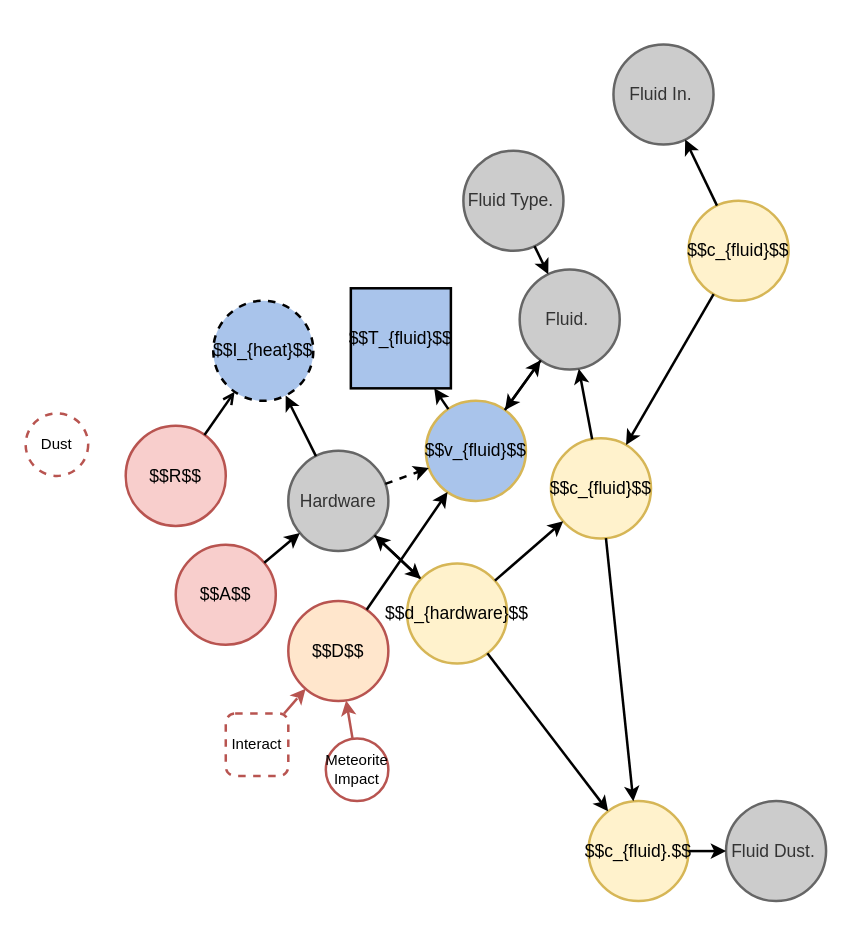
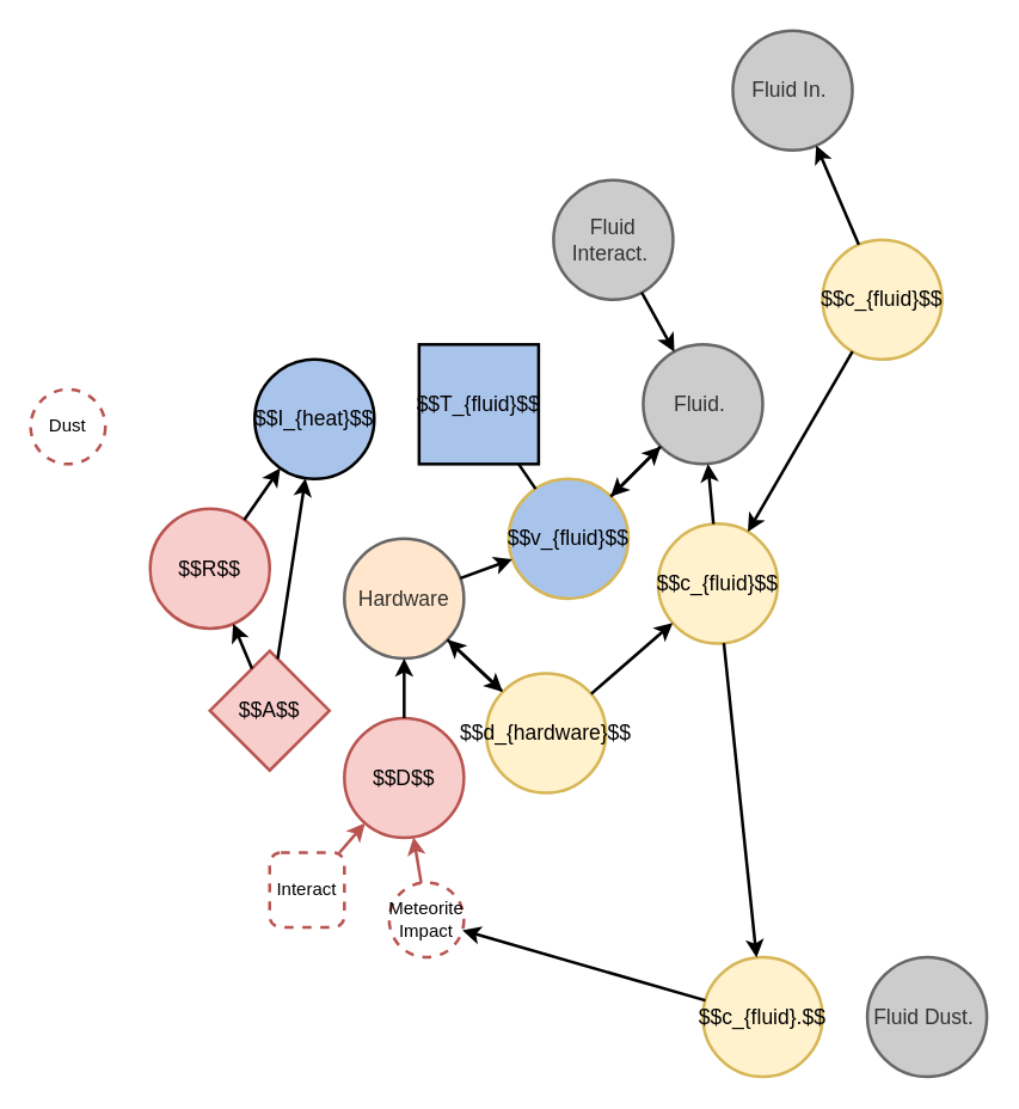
- <mxCell id="29" value="&lt;font style=&quot;font-size: 14px;&quot;&gt;Fluid In.&amp;nbsp;&lt;/font&gt;" style="ellipse;whiteSpace=wrap;html=1;aspect=fixed;fillColor=#CCCCCC;strokeColor=#666666;strokeWidth=2;fontColor=#333333;" parent="1" vertex="1"><mxGeometry x="490" y="35" width="80" height="80" as="geometry" /></mxCell>
+ <mxCell id="29" value="&lt;font style=&quot;font-size: 14px;&quot;&gt;Fluid In.&amp;nbsp;&lt;/font&gt;" style="ellipse;whiteSpace=wrap;html=1;aspect=fixed;fillColor=#CCCCCC;strokeColor=#666666;strokeWidth=2;fontColor=#333333;" parent="1" vertex="1"><mxGeometry x="490" y="20" width="80" height="80" as="geometry" /></mxCell>
- <mxCell id="27" value="&lt;span style=&quot;font-size: 14px;&quot;&gt;Fluid Type.&amp;nbsp;&lt;/span&gt;" style="ellipse;whiteSpace=wrap;html=1;aspect=fixed;fillColor=#CCCCCC;strokeColor=#666666;strokeWidth=2;fontColor=#333333;" parent="1" vertex="1"><mxGeometry x="370" y="120" width="80" height="80" as="geometry" /></mxCell>
+ <mxCell id="27" value="&lt;span style=&quot;font-size: 14px;&quot;&gt;Fluid Interact.&amp;nbsp;&lt;/span&gt;" style="ellipse;whiteSpace=wrap;html=1;aspect=fixed;fillColor=#CCCCCC;strokeColor=#666666;strokeWidth=2;fontColor=#333333;" parent="1" vertex="1"><mxGeometry x="370" y="120" width="80" height="80" as="geometry" /></mxCell>
- <mxCell id="3" value="&lt;font style=&quot;font-size: 14px;&quot;&gt;Fluid.&amp;nbsp;&lt;/font&gt;" style="ellipse;whiteSpace=wrap;html=1;aspect=fixed;fillColor=#CCCCCC;strokeColor=#666666;strokeWidth=2;fontColor=#333333;" parent="1" vertex="1"><mxGeometry x="415" y="215" width="80" height="80" as="geometry" /></mxCell>
+ <mxCell id="3" value="&lt;font style=&quot;font-size: 14px;&quot;&gt;Fluid.&amp;nbsp;&lt;/font&gt;" style="ellipse;whiteSpace=wrap;html=1;aspect=fixed;fillColor=#CCCCCC;strokeColor=#666666;strokeWidth=2;fontColor=#333333;" parent="1" vertex="1"><mxGeometry x="430" y="230" width="80" height="80" as="geometry" /></mxCell>
- <mxCell id="15" value="&lt;font style=&quot;font-size: 14px;&quot;&gt;$$I_{heat}$$&lt;/font&gt;" style="ellipse;whiteSpace=wrap;html=1;aspect=fixed;fillColor=#A9C4EB;strokeWidth=2;dashed=1;" parent="1" vertex="1"><mxGeometry x="170" y="240" width="80" height="80" as="geometry" /></mxCell>
+ <mxCell id="15" value="&lt;font style=&quot;font-size: 14px;&quot;&gt;$$I_{heat}$$&lt;/font&gt;" style="ellipse;whiteSpace=wrap;html=1;aspect=fixed;fillColor=#A9C4EB;strokeWidth=2;" parent="1" vertex="1"><mxGeometry x="170" y="240" width="80" height="80" as="geometry" /></mxCell>
- <mxCell id="24" value="" style="endArrow=classic;html=1;rounded=0;strokeWidth=2;" parent="1" source="23" target="2" edge="1"><mxGeometry width="50" height="50" relative="1" as="geometry"><mxPoint x="428" y="366" as="sourcePoint" /><mxPoint x="462" y="354" as="targetPoint" /></mxGeometry></mxCell>
+ <mxCell id="24" value="" style="endArrow=none;html=1;rounded=0;strokeWidth=2;" parent="1" source="23" target="2" edge="1"><mxGeometry width="50" height="50" relative="1" as="geometry"><mxPoint x="428" y="366" as="sourcePoint" /><mxPoint x="462" y="354" as="targetPoint" /></mxGeometry></mxCell>
- <mxCell id="18" value="" style="endArrow=open;html=1;rounded=0;strokeWidth=2;" parent="1" source="12" target="15" edge="1"><mxGeometry width="50" height="50" relative="1" as="geometry"><mxPoint x="314" y="518" as="sourcePoint" /><mxPoint x="286" y="532" as="targetPoint" /></mxGeometry></mxCell>
+ <mxCell id="18" value="" style="endArrow=classic;html=1;rounded=0;strokeWidth=2;" parent="1" source="12" target="15" edge="1"><mxGeometry width="50" height="50" relative="1" as="geometry"><mxPoint x="314" y="518" as="sourcePoint" /><mxPoint x="286" y="532" as="targetPoint" /></mxGeometry></mxCell>
- <mxCell id="16" value="" style="endArrow=classic;html=1;rounded=0;strokeWidth=2;" parent="1" source="4" target="15" edge="1"><mxGeometry width="50" height="50" relative="1" as="geometry"><mxPoint x="268" y="384" as="sourcePoint" /><mxPoint x="302" y="316" as="targetPoint" /></mxGeometry></mxCell>
- <mxCell id="10" value="&lt;font style=&quot;font-size: 12px;&quot;&gt;Dust&lt;/font&gt;" style="ellipse;whiteSpace=wrap;html=1;aspect=fixed;strokeWidth=2;strokeColor=#b85450;fillColor=#ffffff;dashed=1;" parent="1" vertex="1"><mxGeometry x="20" y="330" width="50" height="50" as="geometry" /></mxCell>
+ <mxCell id="10" value="&lt;font style=&quot;font-size: 12px;&quot;&gt;Dust&lt;/font&gt;" style="ellipse;whiteSpace=wrap;html=1;aspect=fixed;strokeWidth=2;strokeColor=#b85450;fillColor=#ffffff;dashed=1;" parent="1" vertex="1"><mxGeometry x="20" y="260" width="50" height="50" as="geometry" /></mxCell>
- <mxCell id="30" value="" style="endArrow=classic;html=1;rounded=0;strokeWidth=2;dashed=1;" parent="1" source="4" target="23" edge="1"><mxGeometry width="50" height="50" relative="1" as="geometry"><mxPoint x="334" y="470" as="sourcePoint" /><mxPoint x="307" y="440" as="targetPoint" /></mxGeometry></mxCell>
+ <mxCell id="30" value="" style="endArrow=classic;html=1;rounded=0;strokeWidth=2;" parent="1" source="4" target="23" edge="1"><mxGeometry width="50" height="50" relative="1" as="geometry"><mxPoint x="334" y="470" as="sourcePoint" /><mxPoint x="307" y="440" as="targetPoint" /></mxGeometry></mxCell>
- <mxCell id="4" value="&lt;font style=&quot;font-size: 14px;&quot;&gt;Hardware&lt;/font&gt;" style="ellipse;whiteSpace=wrap;html=1;aspect=fixed;fillColor=#CCCCCC;strokeColor=#666666;strokeWidth=2;fontColor=#333333;" parent="1" vertex="1"><mxGeometry x="230" y="360" width="80" height="80" as="geometry" /></mxCell>
+ <mxCell id="4" value="&lt;font style=&quot;font-size: 14px;&quot;&gt;Hardware&lt;/font&gt;" style="ellipse;whiteSpace=wrap;html=1;aspect=fixed;fillColor=#ffe6cc;strokeColor=#666666;strokeWidth=2;fontColor=#333333;" parent="1" vertex="1"><mxGeometry x="230" y="360" width="80" height="80" as="geometry" /></mxCell>
+ <mxCell id="17" value="" style="endArrow=classic;html=1;rounded=0;strokeWidth=2;" parent="1" source="5" target="12" edge="1"><mxGeometry width="50" height="50" relative="1" as="geometry"><mxPoint x="319" y="475" as="sourcePoint" /><mxPoint x="281" y="445" as="targetPoint" /></mxGeometry></mxCell>
- <mxCell id="6" value="" style="endArrow=classic;html=1;rounded=0;strokeWidth=2;" parent="1" source="5" target="4" edge="1"><mxGeometry width="50" height="50" relative="1" as="geometry"><mxPoint x="-155" y="327" as="sourcePoint" /><mxPoint x="-120" y="358" as="targetPoint" /></mxGeometry></mxCell>
+ <mxCell id="6" value="" style="endArrow=classic;html=1;rounded=0;strokeWidth=2;" parent="1" source="5" target="15" edge="1"><mxGeometry width="50" height="50" relative="1" as="geometry"><mxPoint x="-155" y="327" as="sourcePoint" /><mxPoint x="-120" y="358" as="targetPoint" /></mxGeometry></mxCell>
- <mxCell id="39" value="" style="endArrow=classic;html=1;rounded=0;strokeWidth=2;" parent="1" source="38" target="23" edge="1"><mxGeometry width="50" height="50" relative="1" as="geometry"><mxPoint x="221" y="459" as="sourcePoint" /><mxPoint x="249" y="436" as="targetPoint" /></mxGeometry></mxCell>
+ <mxCell id="39" value="" style="endArrow=classic;html=1;rounded=0;strokeWidth=2;" parent="1" source="38" target="4" edge="1"><mxGeometry width="50" height="50" relative="1" as="geometry"><mxPoint x="221" y="459" as="sourcePoint" /><mxPoint x="249" y="436" as="targetPoint" /></mxGeometry></mxCell>
- <mxCell id="5" value="&lt;font style=&quot;font-size: 14px;&quot;&gt;$$A$$&lt;/font&gt;" style="ellipse;whiteSpace=wrap;html=1;aspect=fixed;fillColor=#f8cecc;strokeColor=#b85450;strokeWidth=2;" parent="1" vertex="1"><mxGeometry x="140" y="435" width="80" height="80" as="geometry" /></mxCell>
+ <mxCell id="5" value="&lt;font style=&quot;font-size: 14px;&quot;&gt;$$A$$&lt;/font&gt;" style="rhombus;whiteSpace=wrap;html=1;aspect=fixed;fillColor=#f8cecc;strokeColor=#b85450;strokeWidth=2;" parent="1" vertex="1"><mxGeometry x="140" y="435" width="80" height="80" as="geometry" /></mxCell>
- <mxCell id="38" value="&lt;font style=&quot;font-size: 14px;&quot;&gt;$$D$$&lt;/font&gt;" style="ellipse;whiteSpace=wrap;html=1;aspect=fixed;fillColor=#ffe6cc;strokeColor=#b85450;strokeWidth=2;" parent="1" vertex="1"><mxGeometry x="230" y="480" width="80" height="80" as="geometry" /></mxCell>
+ <mxCell id="38" value="&lt;font style=&quot;font-size: 14px;&quot;&gt;$$D$$&lt;/font&gt;" style="ellipse;whiteSpace=wrap;html=1;aspect=fixed;fillColor=#f8cecc;strokeColor=#b85450;strokeWidth=2;" parent="1" vertex="1"><mxGeometry x="230" y="480" width="80" height="80" as="geometry" /></mxCell>
- <mxCell id="13" value="" style="endArrow=classic;html=1;rounded=0;strokeColor=#B85450;dashed=1;dashPattern=8 8;strokeWidth=2;" parent="1" source="9" target="38" edge="1"><mxGeometry width="50" height="50" relative="1" as="geometry"><mxPoint x="-271" y="401" as="sourcePoint" /><mxPoint x="351.903" y="529.955" as="targetPoint" /></mxGeometry></mxCell>
+ <mxCell id="13" value="" style="endArrow=classic;html=1;rounded=0;strokeColor=#B85450;dashed=0;dashPattern=8 8;strokeWidth=2;" parent="1" source="9" target="38" edge="1"><mxGeometry width="50" height="50" relative="1" as="geometry"><mxPoint x="-271" y="401" as="sourcePoint" /><mxPoint x="351.903" y="529.955" as="targetPoint" /></mxGeometry></mxCell>
- <mxCell id="25" value="" style="endArrow=classic;html=1;rounded=0;strokeWidth=2;" parent="1" source="19" target="22" edge="1"><mxGeometry width="50" height="50" relative="1" as="geometry"><mxPoint x="334" y="470" as="sourcePoint" /><mxPoint x="307" y="440" as="targetPoint" /></mxGeometry></mxCell>
- <mxCell id="8" value="&lt;font style=&quot;font-size: 12px;&quot;&gt;Meteorite Impact&lt;/font&gt;" style="ellipse;whiteSpace=wrap;html=1;aspect=fixed;strokeWidth=2;strokeColor=#b85450;fillColor=#ffffff;dashed=0;" parent="1" vertex="1"><mxGeometry x="260" y="590" width="50" height="50" as="geometry" /></mxCell>
+ <mxCell id="8" value="&lt;font style=&quot;font-size: 12px;&quot;&gt;Meteorite Impact&lt;/font&gt;" style="ellipse;whiteSpace=wrap;html=1;aspect=fixed;strokeWidth=2;strokeColor=#b85450;fillColor=#ffffff;dashed=1;" parent="1" vertex="1"><mxGeometry x="260" y="590" width="50" height="50" as="geometry" /></mxCell>
- <mxCell id="26" value="" style="endArrow=classic;html=1;rounded=0;strokeWidth=2;" parent="1" source="22" target="14" edge="1"><mxGeometry width="50" height="50" relative="1" as="geometry"><mxPoint x="391" y="525" as="sourcePoint" /><mxPoint x="539" y="645" as="targetPoint" /></mxGeometry></mxCell>
+ <mxCell id="26" value="" style="endArrow=classic;html=1;rounded=0;strokeWidth=2;" parent="1" source="22" target="8" edge="1"><mxGeometry width="50" height="50" relative="1" as="geometry"><mxPoint x="391" y="525" as="sourcePoint" /><mxPoint x="539" y="645" as="targetPoint" /></mxGeometry></mxCell>
